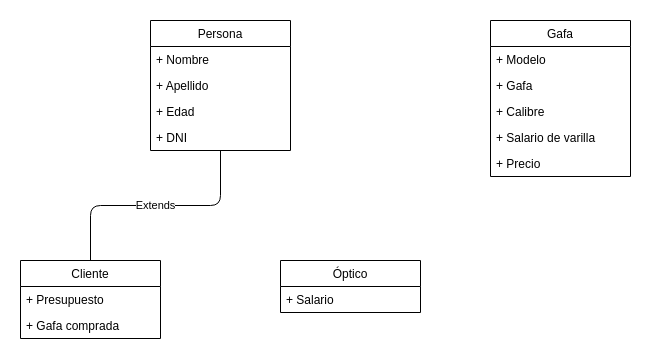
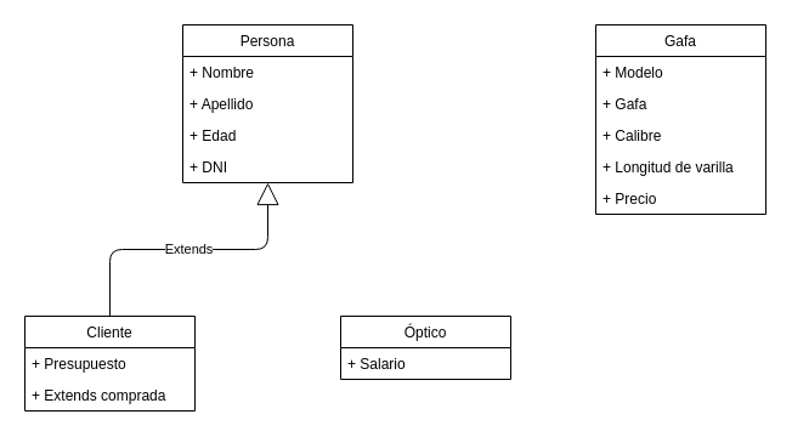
- <mxCell id="16" value="+ Salario de varilla" style="text;strokeColor=none;fillColor=none;align=left;verticalAlign=top;spacingLeft=4;spacingRight=4;overflow=hidden;rotatable=0;points=[[0,0.5],[1,0.5]];portConstraint=eastwest;" vertex="1" parent="12"><mxGeometry y="104" width="140" height="26" as="geometry" /></mxCell>
+ <mxCell id="16" value="+ Longitud de varilla" style="text;strokeColor=none;fillColor=none;align=left;verticalAlign=top;spacingLeft=4;spacingRight=4;overflow=hidden;rotatable=0;points=[[0,0.5],[1,0.5]];portConstraint=eastwest;" vertex="1" parent="12"><mxGeometry y="104" width="140" height="26" as="geometry" /></mxCell>
- <mxCell id="18" value="Extends" style="endArrow=none;endSize=16;endFill=0;html=1;edgeStyle=orthogonalEdgeStyle;" edge="1" parent="1" source="7" target="2"><mxGeometry width="160" relative="1" as="geometry"><mxPoint x="300" y="270" as="sourcePoint" /><mxPoint x="460" y="270" as="targetPoint" /></mxGeometry></mxCell>
+ <mxCell id="18" value="Extends" style="endArrow=block;endSize=16;endFill=0;html=1;edgeStyle=orthogonalEdgeStyle;" edge="1" parent="1" source="7" target="2"><mxGeometry width="160" relative="1" as="geometry"><mxPoint x="300" y="270" as="sourcePoint" /><mxPoint x="460" y="270" as="targetPoint" /></mxGeometry></mxCell>
- <mxCell id="9" value="+ Gafa comprada" style="text;strokeColor=none;fillColor=none;align=left;verticalAlign=top;spacingLeft=4;spacingRight=4;overflow=hidden;rotatable=0;points=[[0,0.5],[1,0.5]];portConstraint=eastwest;" vertex="1" parent="7"><mxGeometry y="52" width="140" height="26" as="geometry" /></mxCell>
+ <mxCell id="9" value="+ Extends comprada" style="text;strokeColor=none;fillColor=none;align=left;verticalAlign=top;spacingLeft=4;spacingRight=4;overflow=hidden;rotatable=0;points=[[0,0.5],[1,0.5]];portConstraint=eastwest;" vertex="1" parent="7"><mxGeometry y="52" width="140" height="26" as="geometry" /></mxCell>
